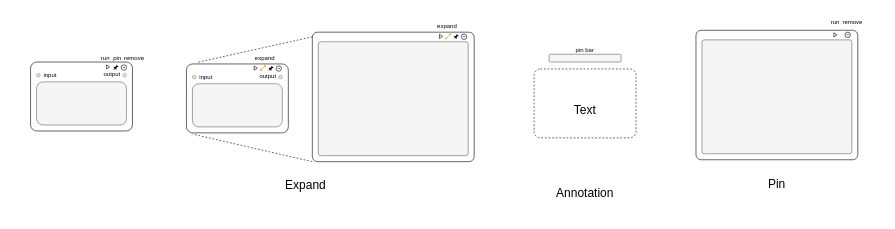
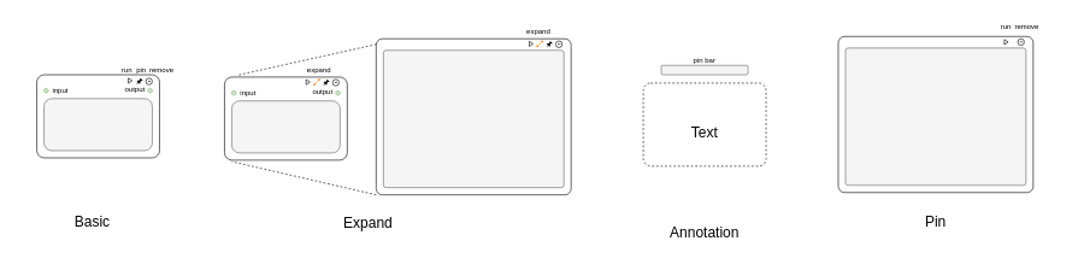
+ <mxCell id="6" value="&lt;font style=&quot;font-size: 20px;&quot;&gt;Basic&lt;/font&gt;" style="text;html=1;strokeColor=none;fillColor=none;align=center;verticalAlign=middle;whiteSpace=wrap;rounded=0;" vertex="1" parent="1"><mxGeometry x="72" y="290" width="110" height="30" as="geometry" /></mxCell>
